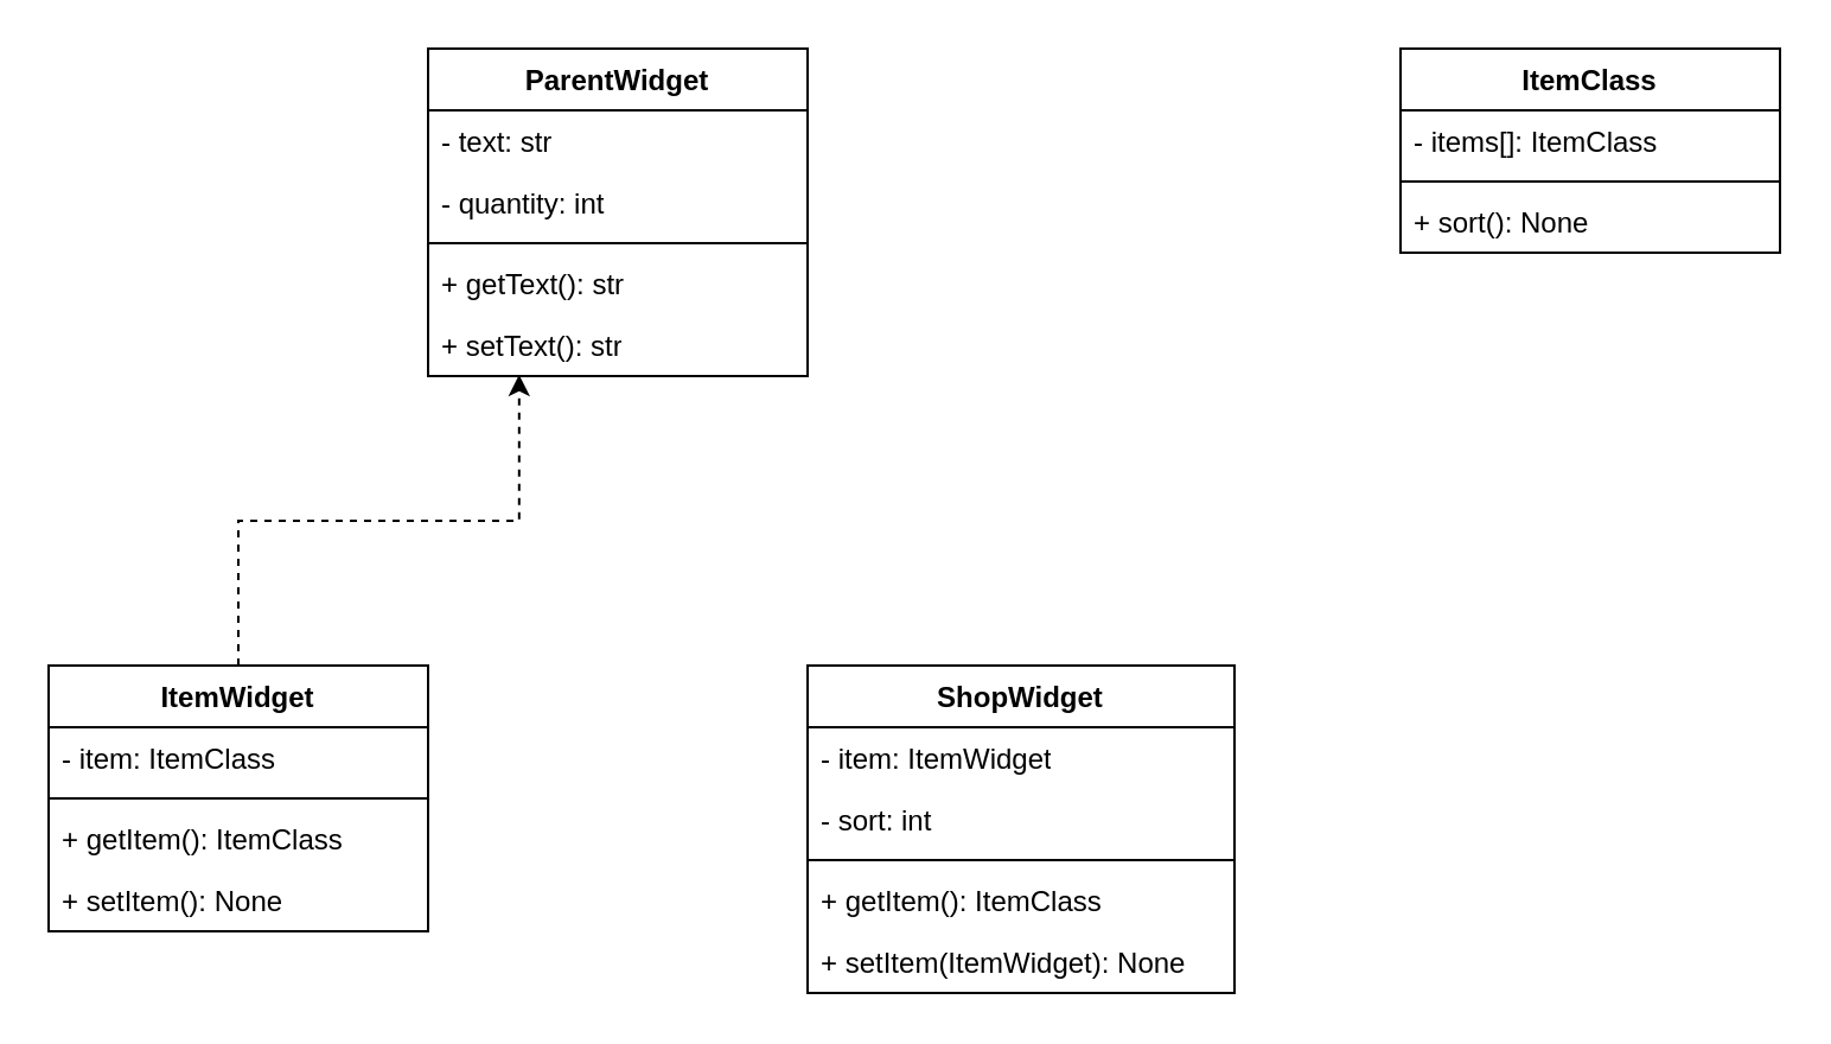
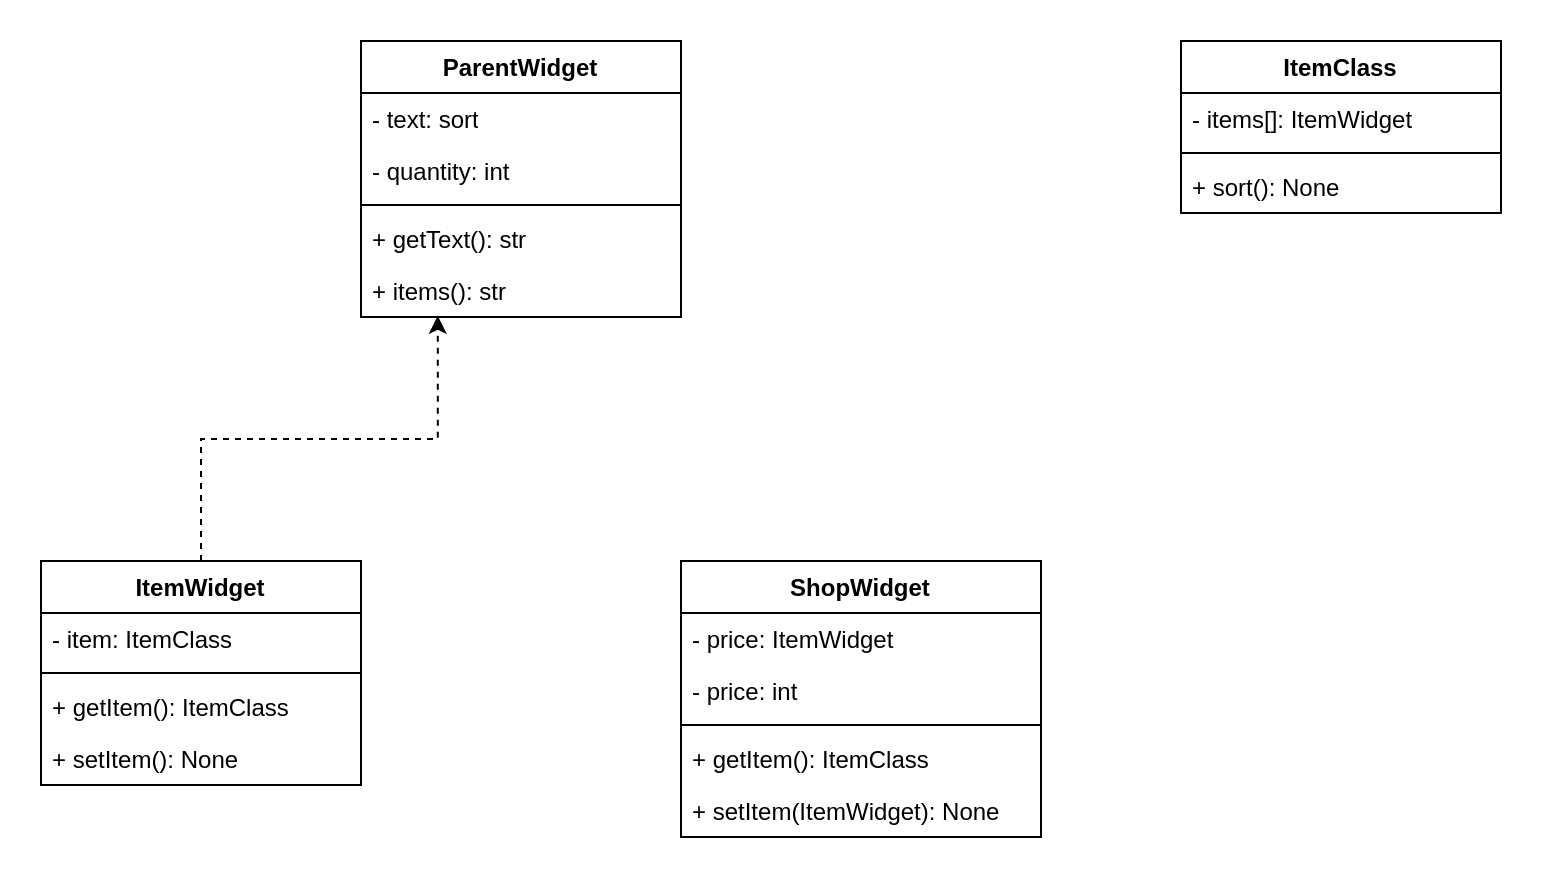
- <mxCell id="3" value="- text: str" style="text;strokeColor=none;fillColor=none;align=left;verticalAlign=top;spacingLeft=4;spacingRight=4;overflow=hidden;rotatable=0;points=[[0,0.5],[1,0.5]];portConstraint=eastwest;whiteSpace=wrap;html=1;" parent="2" vertex="1"><mxGeometry y="26" width="160" height="26" as="geometry" /></mxCell>
+ <mxCell id="3" value="- text: sort" style="text;strokeColor=none;fillColor=none;align=left;verticalAlign=top;spacingLeft=4;spacingRight=4;overflow=hidden;rotatable=0;points=[[0,0.5],[1,0.5]];portConstraint=eastwest;whiteSpace=wrap;html=1;" parent="2" vertex="1"><mxGeometry y="26" width="160" height="26" as="geometry" /></mxCell>
- <mxCell id="21" value="- items[]: ItemClass" style="text;strokeColor=none;fillColor=none;align=left;verticalAlign=top;spacingLeft=4;spacingRight=4;overflow=hidden;rotatable=0;points=[[0,0.5],[1,0.5]];portConstraint=eastwest;whiteSpace=wrap;html=1;" parent="20" vertex="1"><mxGeometry y="26" width="160" height="26" as="geometry" /></mxCell>
+ <mxCell id="21" value="- items[]: ItemWidget" style="text;strokeColor=none;fillColor=none;align=left;verticalAlign=top;spacingLeft=4;spacingRight=4;overflow=hidden;rotatable=0;points=[[0,0.5],[1,0.5]];portConstraint=eastwest;whiteSpace=wrap;html=1;" parent="20" vertex="1"><mxGeometry y="26" width="160" height="26" as="geometry" /></mxCell>
- <mxCell id="7" value="+ setText(): str" style="text;strokeColor=none;fillColor=none;align=left;verticalAlign=top;spacingLeft=4;spacingRight=4;overflow=hidden;rotatable=0;points=[[0,0.5],[1,0.5]];portConstraint=eastwest;whiteSpace=wrap;html=1;" parent="2" vertex="1"><mxGeometry y="112" width="160" height="26" as="geometry" /></mxCell>
+ <mxCell id="7" value="+ items(): str" style="text;strokeColor=none;fillColor=none;align=left;verticalAlign=top;spacingLeft=4;spacingRight=4;overflow=hidden;rotatable=0;points=[[0,0.5],[1,0.5]];portConstraint=eastwest;whiteSpace=wrap;html=1;" parent="2" vertex="1"><mxGeometry y="112" width="160" height="26" as="geometry" /></mxCell>
- <mxCell id="14" value="- item: ItemWidget" style="text;strokeColor=none;fillColor=none;align=left;verticalAlign=top;spacingLeft=4;spacingRight=4;overflow=hidden;rotatable=0;points=[[0,0.5],[1,0.5]];portConstraint=eastwest;whiteSpace=wrap;html=1;" parent="13" vertex="1"><mxGeometry y="26" width="180" height="26" as="geometry" /></mxCell>
+ <mxCell id="14" value="- price: ItemWidget" style="text;strokeColor=none;fillColor=none;align=left;verticalAlign=top;spacingLeft=4;spacingRight=4;overflow=hidden;rotatable=0;points=[[0,0.5],[1,0.5]];portConstraint=eastwest;whiteSpace=wrap;html=1;" parent="13" vertex="1"><mxGeometry y="26" width="180" height="26" as="geometry" /></mxCell>
- <mxCell id="15" value="- sort: int" style="text;strokeColor=none;fillColor=none;align=left;verticalAlign=top;spacingLeft=4;spacingRight=4;overflow=hidden;rotatable=0;points=[[0,0.5],[1,0.5]];portConstraint=eastwest;whiteSpace=wrap;html=1;" parent="13" vertex="1"><mxGeometry y="52" width="180" height="26" as="geometry" /></mxCell>
+ <mxCell id="15" value="- price: int" style="text;strokeColor=none;fillColor=none;align=left;verticalAlign=top;spacingLeft=4;spacingRight=4;overflow=hidden;rotatable=0;points=[[0,0.5],[1,0.5]];portConstraint=eastwest;whiteSpace=wrap;html=1;" parent="13" vertex="1"><mxGeometry y="52" width="180" height="26" as="geometry" /></mxCell>
